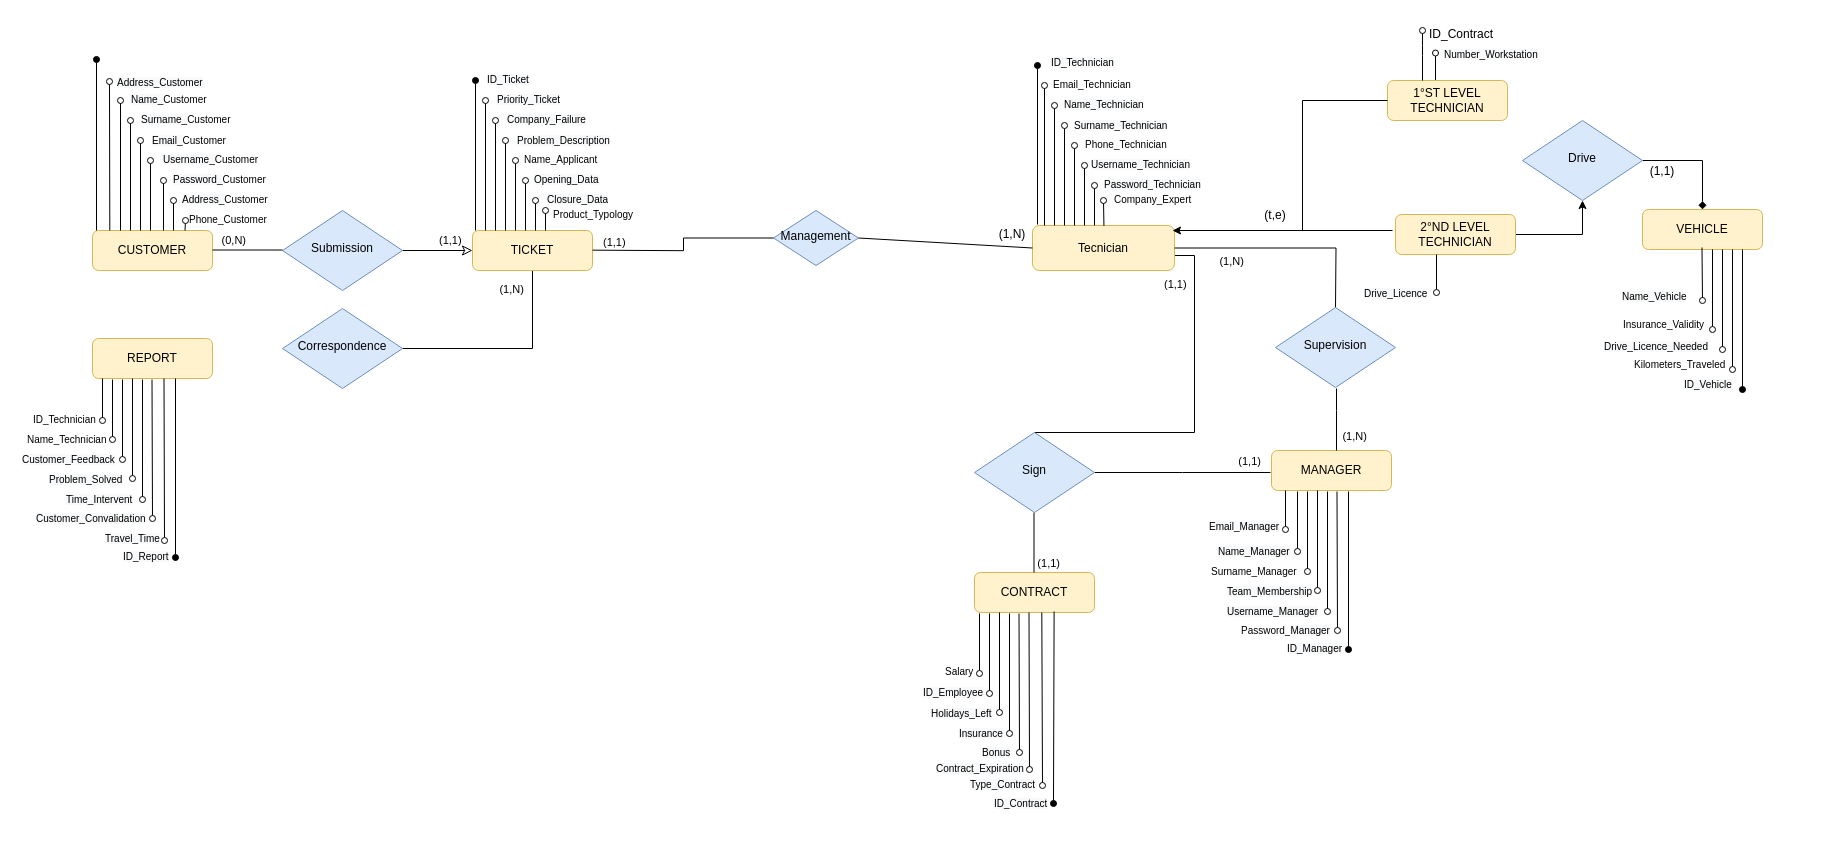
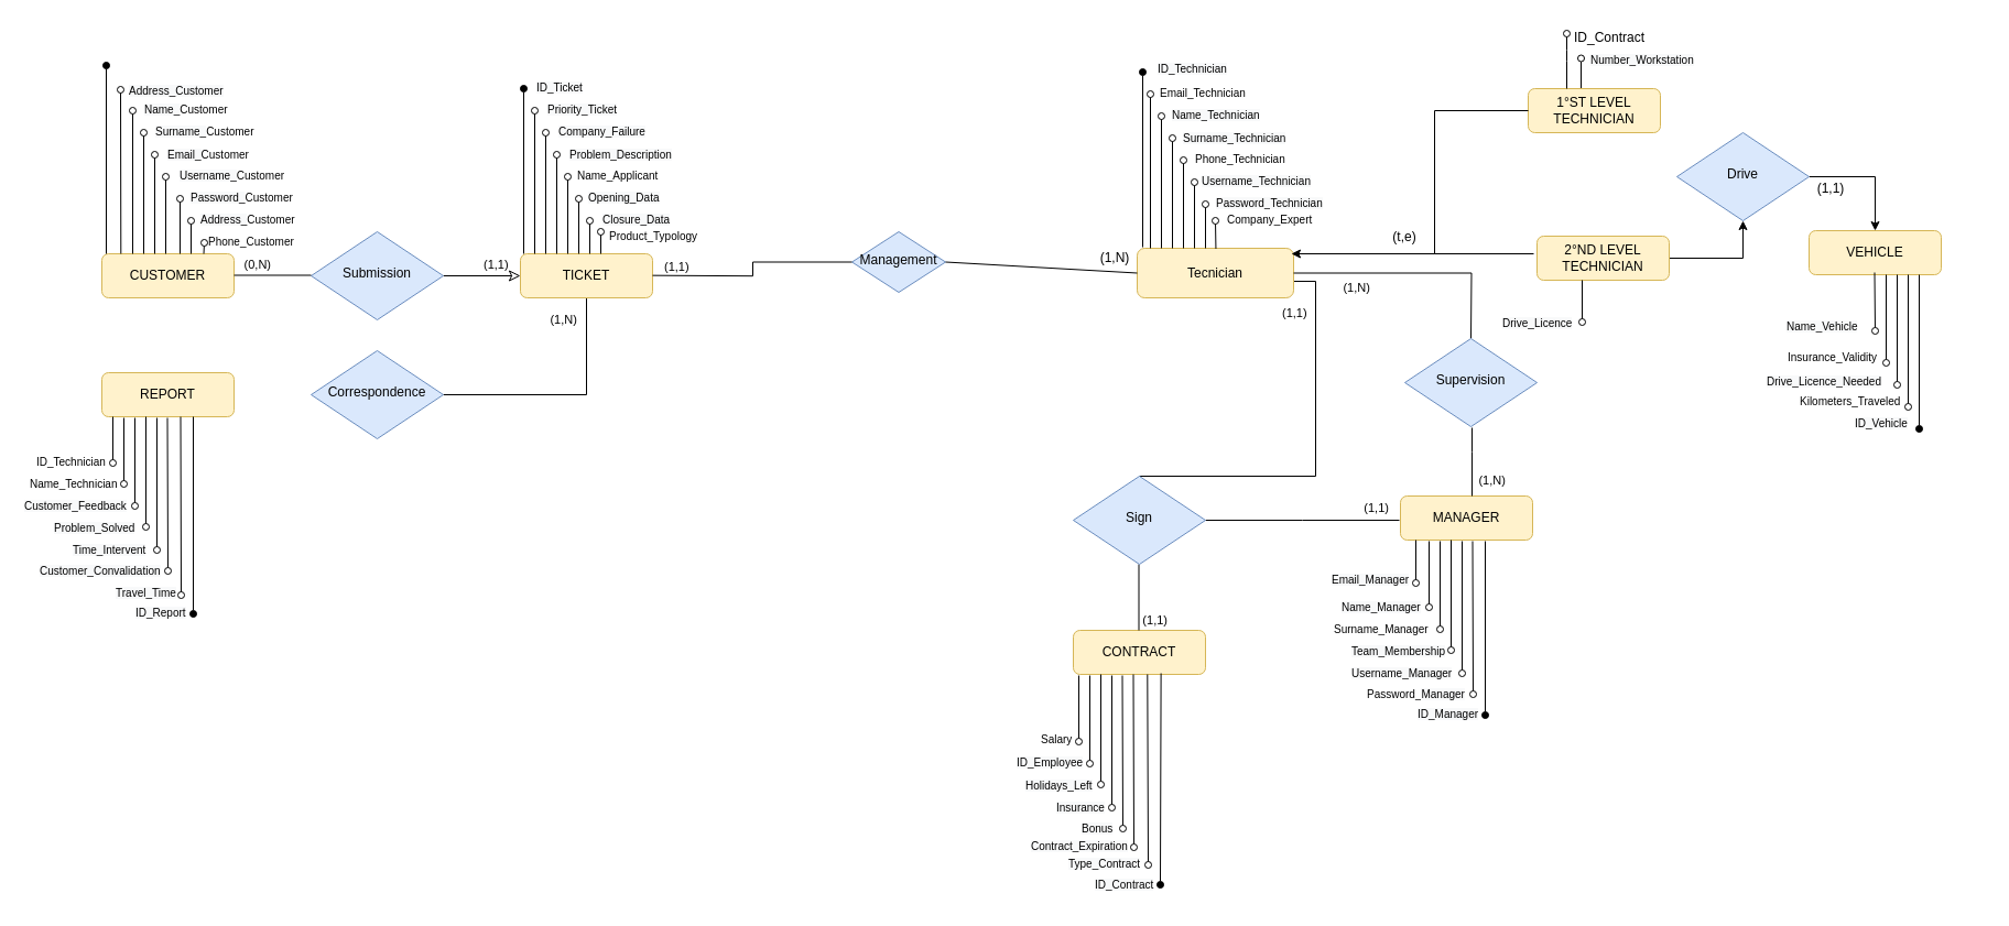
- <mxCell id="122" style="rounded=0;orthogonalLoop=1;jettySize=auto;html=1;exitX=1;exitY=0.5;exitDx=0;exitDy=0;entryX=0.5;entryY=0;entryDx=0;entryDy=0;edgeStyle=orthogonalEdgeStyle;endArrow=diamond;" edge="1" parent="1" source="123" target="111"><mxGeometry relative="1" as="geometry" /></mxCell>
+ <mxCell id="122" style="rounded=0;orthogonalLoop=1;jettySize=auto;html=1;exitX=1;exitY=0.5;exitDx=0;exitDy=0;entryX=0.5;entryY=0;entryDx=0;entryDy=0;edgeStyle=orthogonalEdgeStyle;" edge="1" parent="1" source="123" target="111"><mxGeometry relative="1" as="geometry" /></mxCell>
- <mxCell id="11" value="Correspondence" style="rhombus;whiteSpace=wrap;html=1;shadow=0;fontFamily=Helvetica;fontSize=12;align=center;strokeWidth=1;spacing=6;spacingTop=-4;fillColor=#dae8fc;strokeColor=#6c8ebf;" vertex="1" parent="1"><mxGeometry x="282" y="308" width="120" height="80" as="geometry" /></mxCell>
+ <mxCell id="11" value="Correspondence" style="rhombus;whiteSpace=wrap;html=1;shadow=0;fontFamily=Helvetica;fontSize=12;align=center;strokeWidth=1;spacing=6;spacingTop=-4;fillColor=#dae8fc;strokeColor=#6c8ebf;" vertex="1" parent="1"><mxGeometry x="282" y="318" width="120" height="80" as="geometry" /></mxCell>
